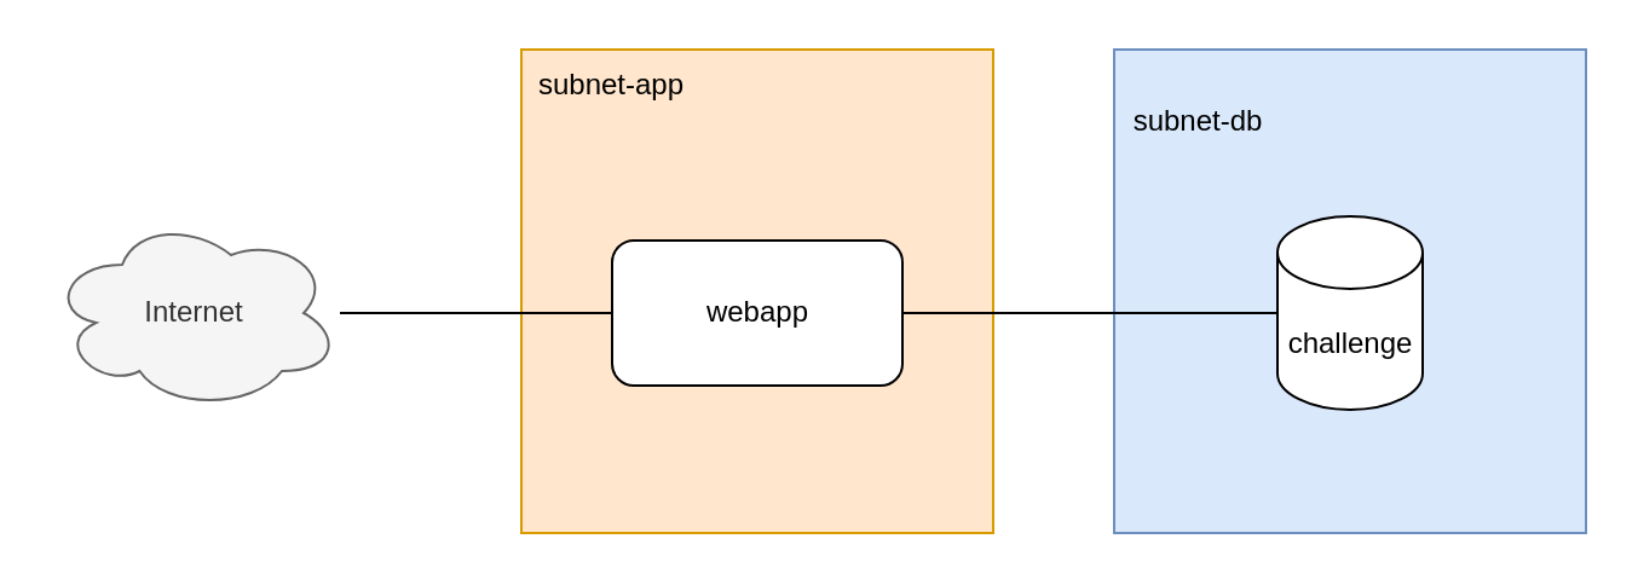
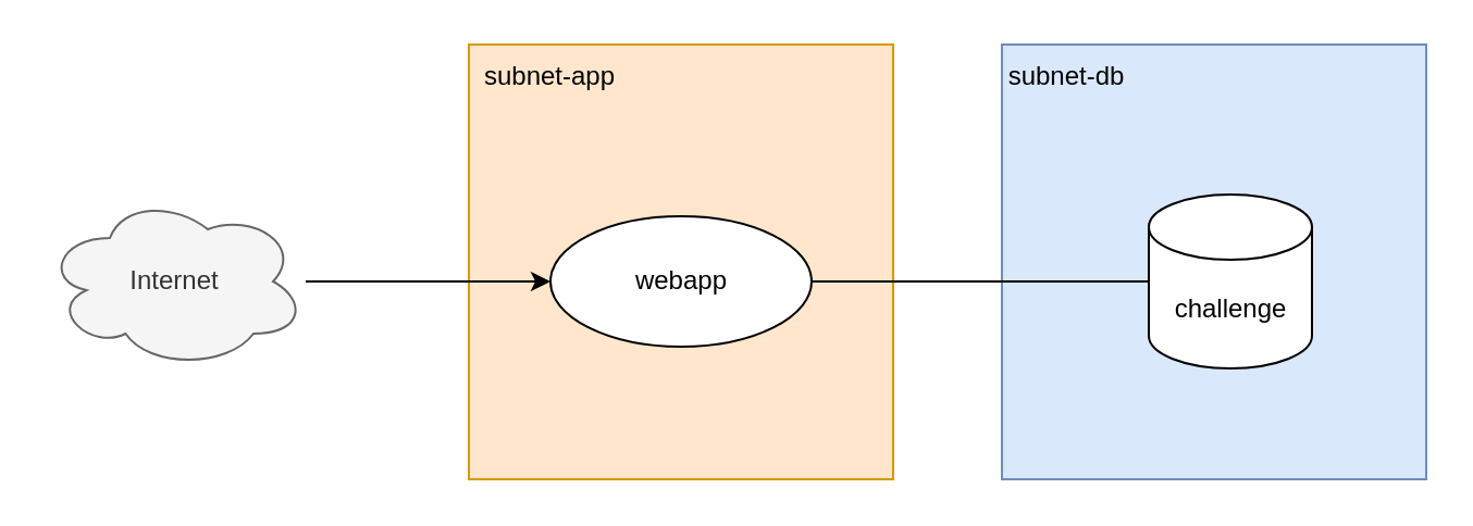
- <mxCell id="8" value="subnet-db" style="text;html=1;strokeColor=none;fillColor=none;align=center;verticalAlign=middle;whiteSpace=wrap;rounded=0;" vertex="1" parent="1"><mxGeometry x="465" y="35" width="60" height="30" as="geometry" /></mxCell>
+ <mxCell id="8" value="subnet-db" style="text;html=1;strokeColor=none;fillColor=none;align=center;verticalAlign=middle;whiteSpace=wrap;rounded=0;" vertex="1" parent="1"><mxGeometry x="460" y="20" width="60" height="30" as="geometry" /></mxCell>
- <mxCell id="9" style="edgeStyle=orthogonalEdgeStyle;rounded=0;orthogonalLoop=1;jettySize=auto;html=1;entryX=0;entryY=0.5;entryDx=0;entryDy=0;endArrow=none;" edge="1" parent="1" source="10" target="5"><mxGeometry relative="1" as="geometry" /></mxCell>
+ <mxCell id="9" style="edgeStyle=orthogonalEdgeStyle;rounded=0;orthogonalLoop=1;jettySize=auto;html=1;entryX=0;entryY=0.5;entryDx=0;entryDy=0;" edge="1" parent="1" source="10" target="5"><mxGeometry relative="1" as="geometry" /></mxCell>
- <mxCell id="5" value="webapp" style="rounded=1;whiteSpace=wrap;html=1;fillColor=default;" vertex="1" parent="1"><mxGeometry x="252.5" y="99" width="120" height="60" as="geometry" /></mxCell>
+ <mxCell id="5" value="webapp" style="ellipse;whiteSpace=wrap;html=1;fillColor=default;" vertex="1" parent="1"><mxGeometry x="252.5" y="99" width="120" height="60" as="geometry" /></mxCell>
- <mxCell id="6" value="challenge" style="shape=cylinder3;whiteSpace=wrap;html=1;boundedLbl=1;backgroundOutline=1;size=15;fillColor=default;" vertex="1" parent="1"><mxGeometry x="527.5" y="89" width="60" height="80" as="geometry" /></mxCell>
+ <mxCell id="6" value="challenge" style="shape=cylinder3;whiteSpace=wrap;html=1;boundedLbl=1;backgroundOutline=1;size=15;fillColor=default;" vertex="1" parent="1"><mxGeometry x="527.5" y="89" width="75" height="80" as="geometry" /></mxCell>
